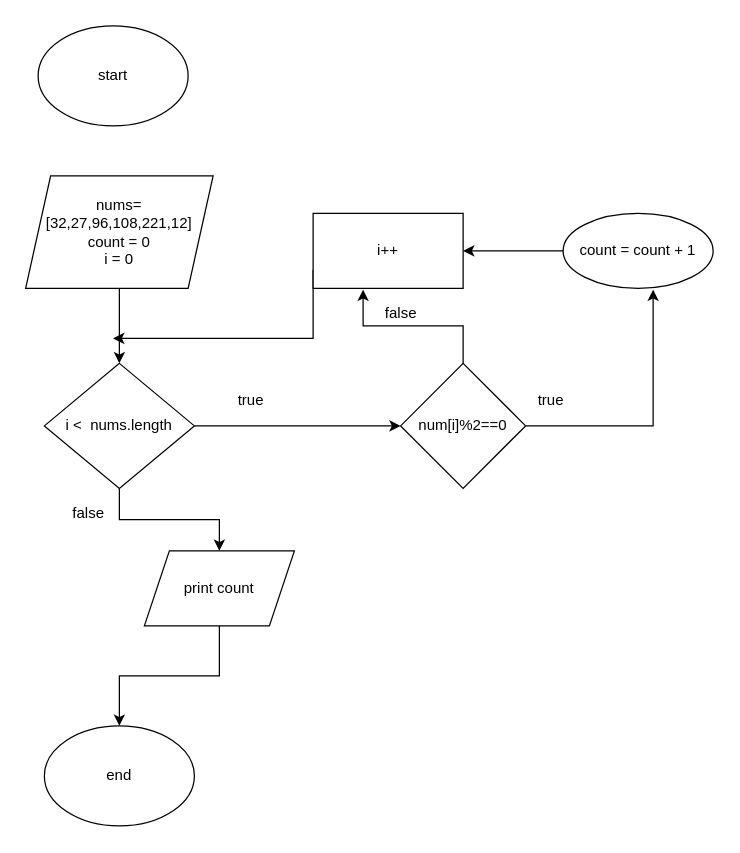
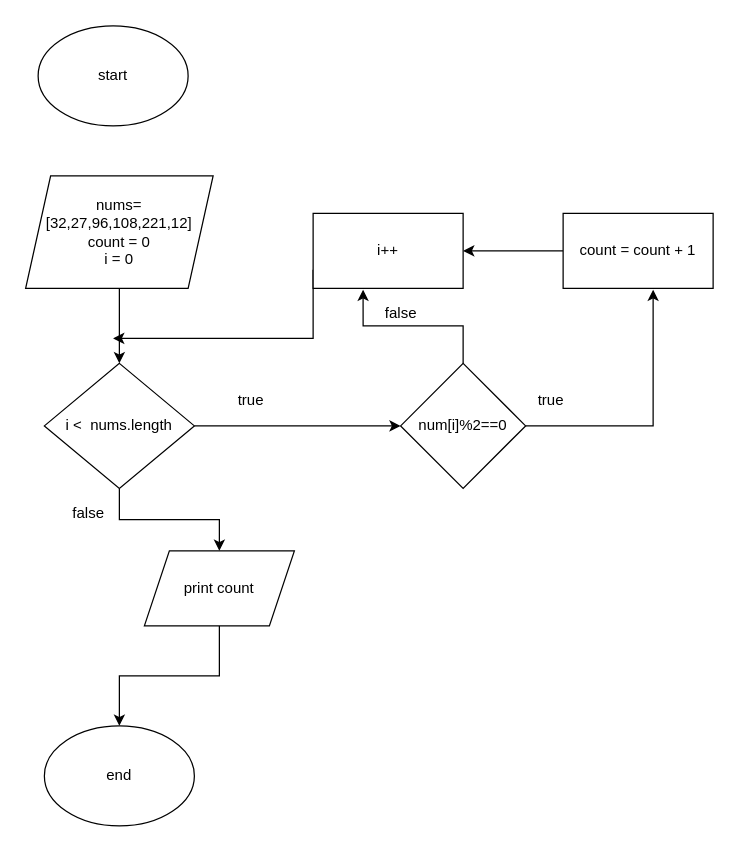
- <mxCell id="15" value="count = count + 1&lt;br&gt;" style="ellipse;whiteSpace=wrap;html=1;" vertex="1" parent="1"><mxGeometry x="450" y="170" width="120" height="60" as="geometry" /></mxCell>
+ <mxCell id="15" value="count = count + 1&lt;br&gt;" style="rounded=0;whiteSpace=wrap;html=1;" vertex="1" parent="1"><mxGeometry x="450" y="170" width="120" height="60" as="geometry" /></mxCell>
